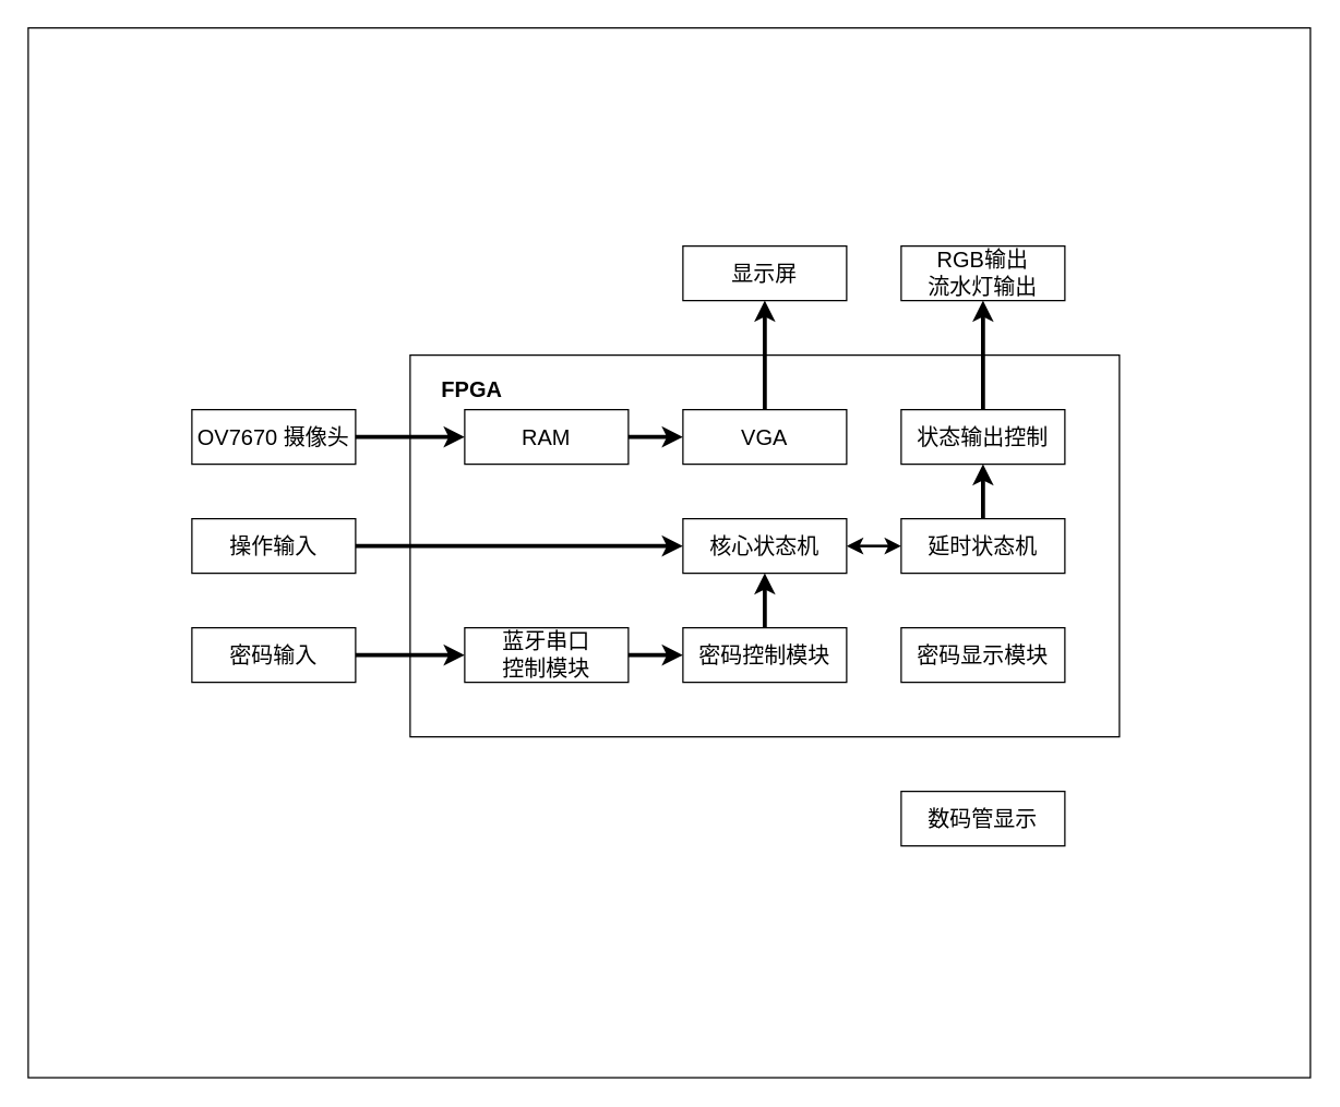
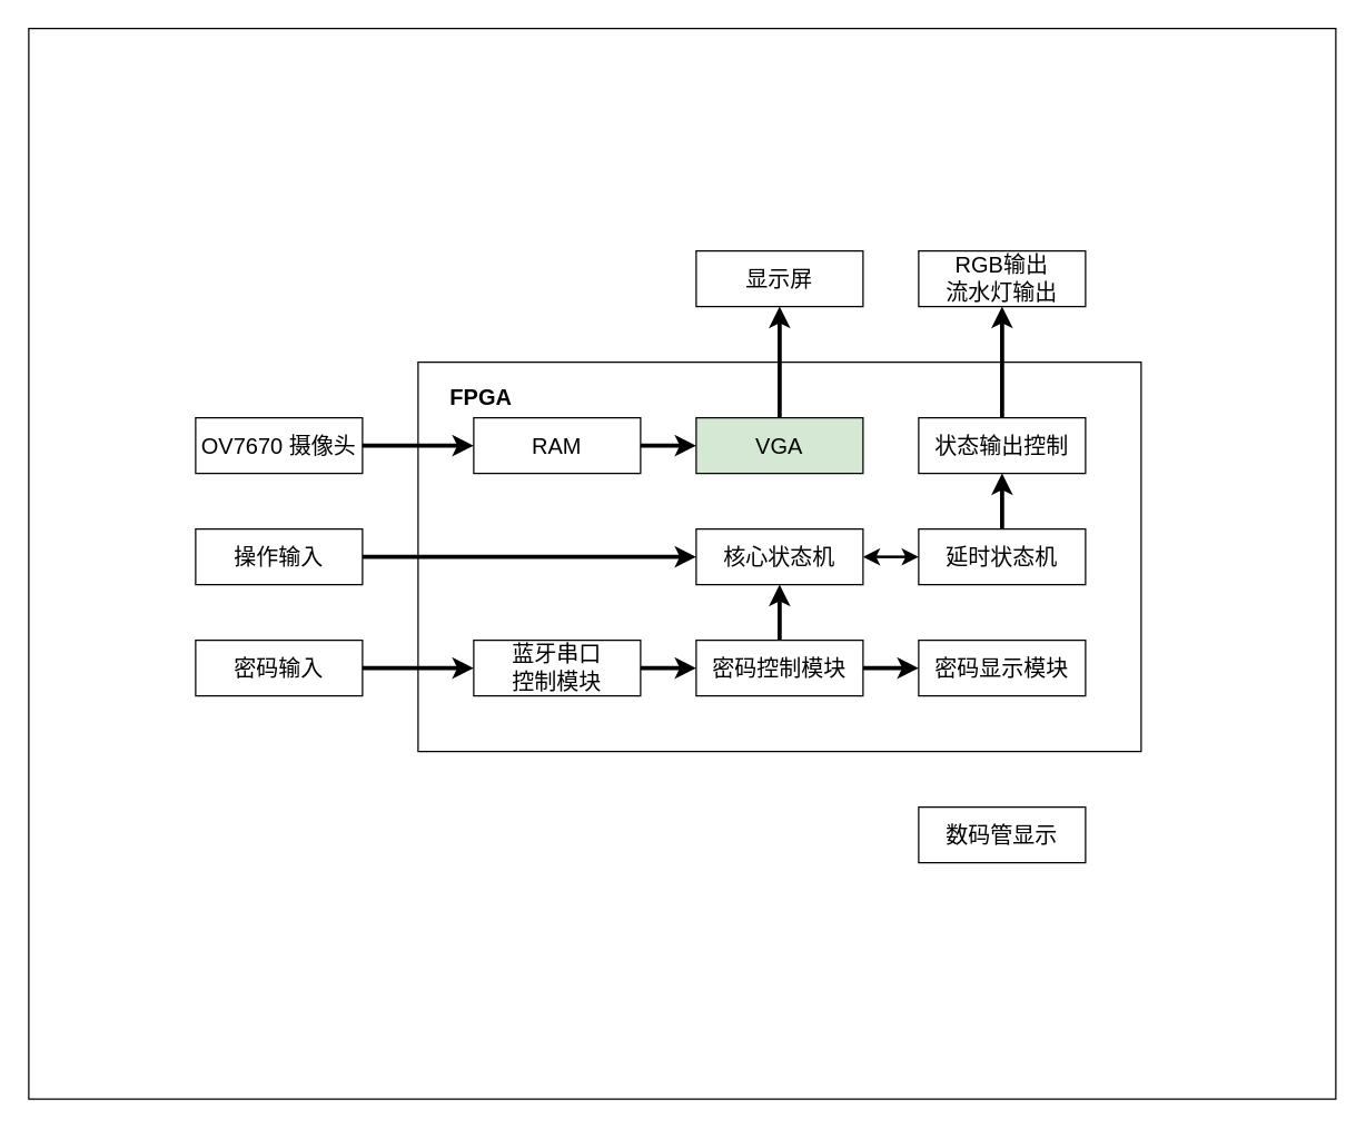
- <mxCell id="27" value="VGA" style="whiteSpace=wrap;html=1;fontSize=16;rounded=0;strokeWidth=1;" vertex="1" parent="3"><mxGeometry x="360" y="120" width="120" height="40" as="geometry" /></mxCell>
+ <mxCell id="27" value="VGA" style="whiteSpace=wrap;html=1;fontSize=16;rounded=0;strokeWidth=1;fillColor=#d5e8d4;" vertex="1" parent="3"><mxGeometry x="360" y="120" width="120" height="40" as="geometry" /></mxCell>
+ <mxCell id="13" value="" style="edgeStyle=none;html=1;strokeWidth=3;fontFamily=Helvetica;fontSize=16;fontColor=default;targetPerimeterSpacing=0;" edge="1" parent="3" source="8" target="12"><mxGeometry relative="1" as="geometry" /></mxCell>
